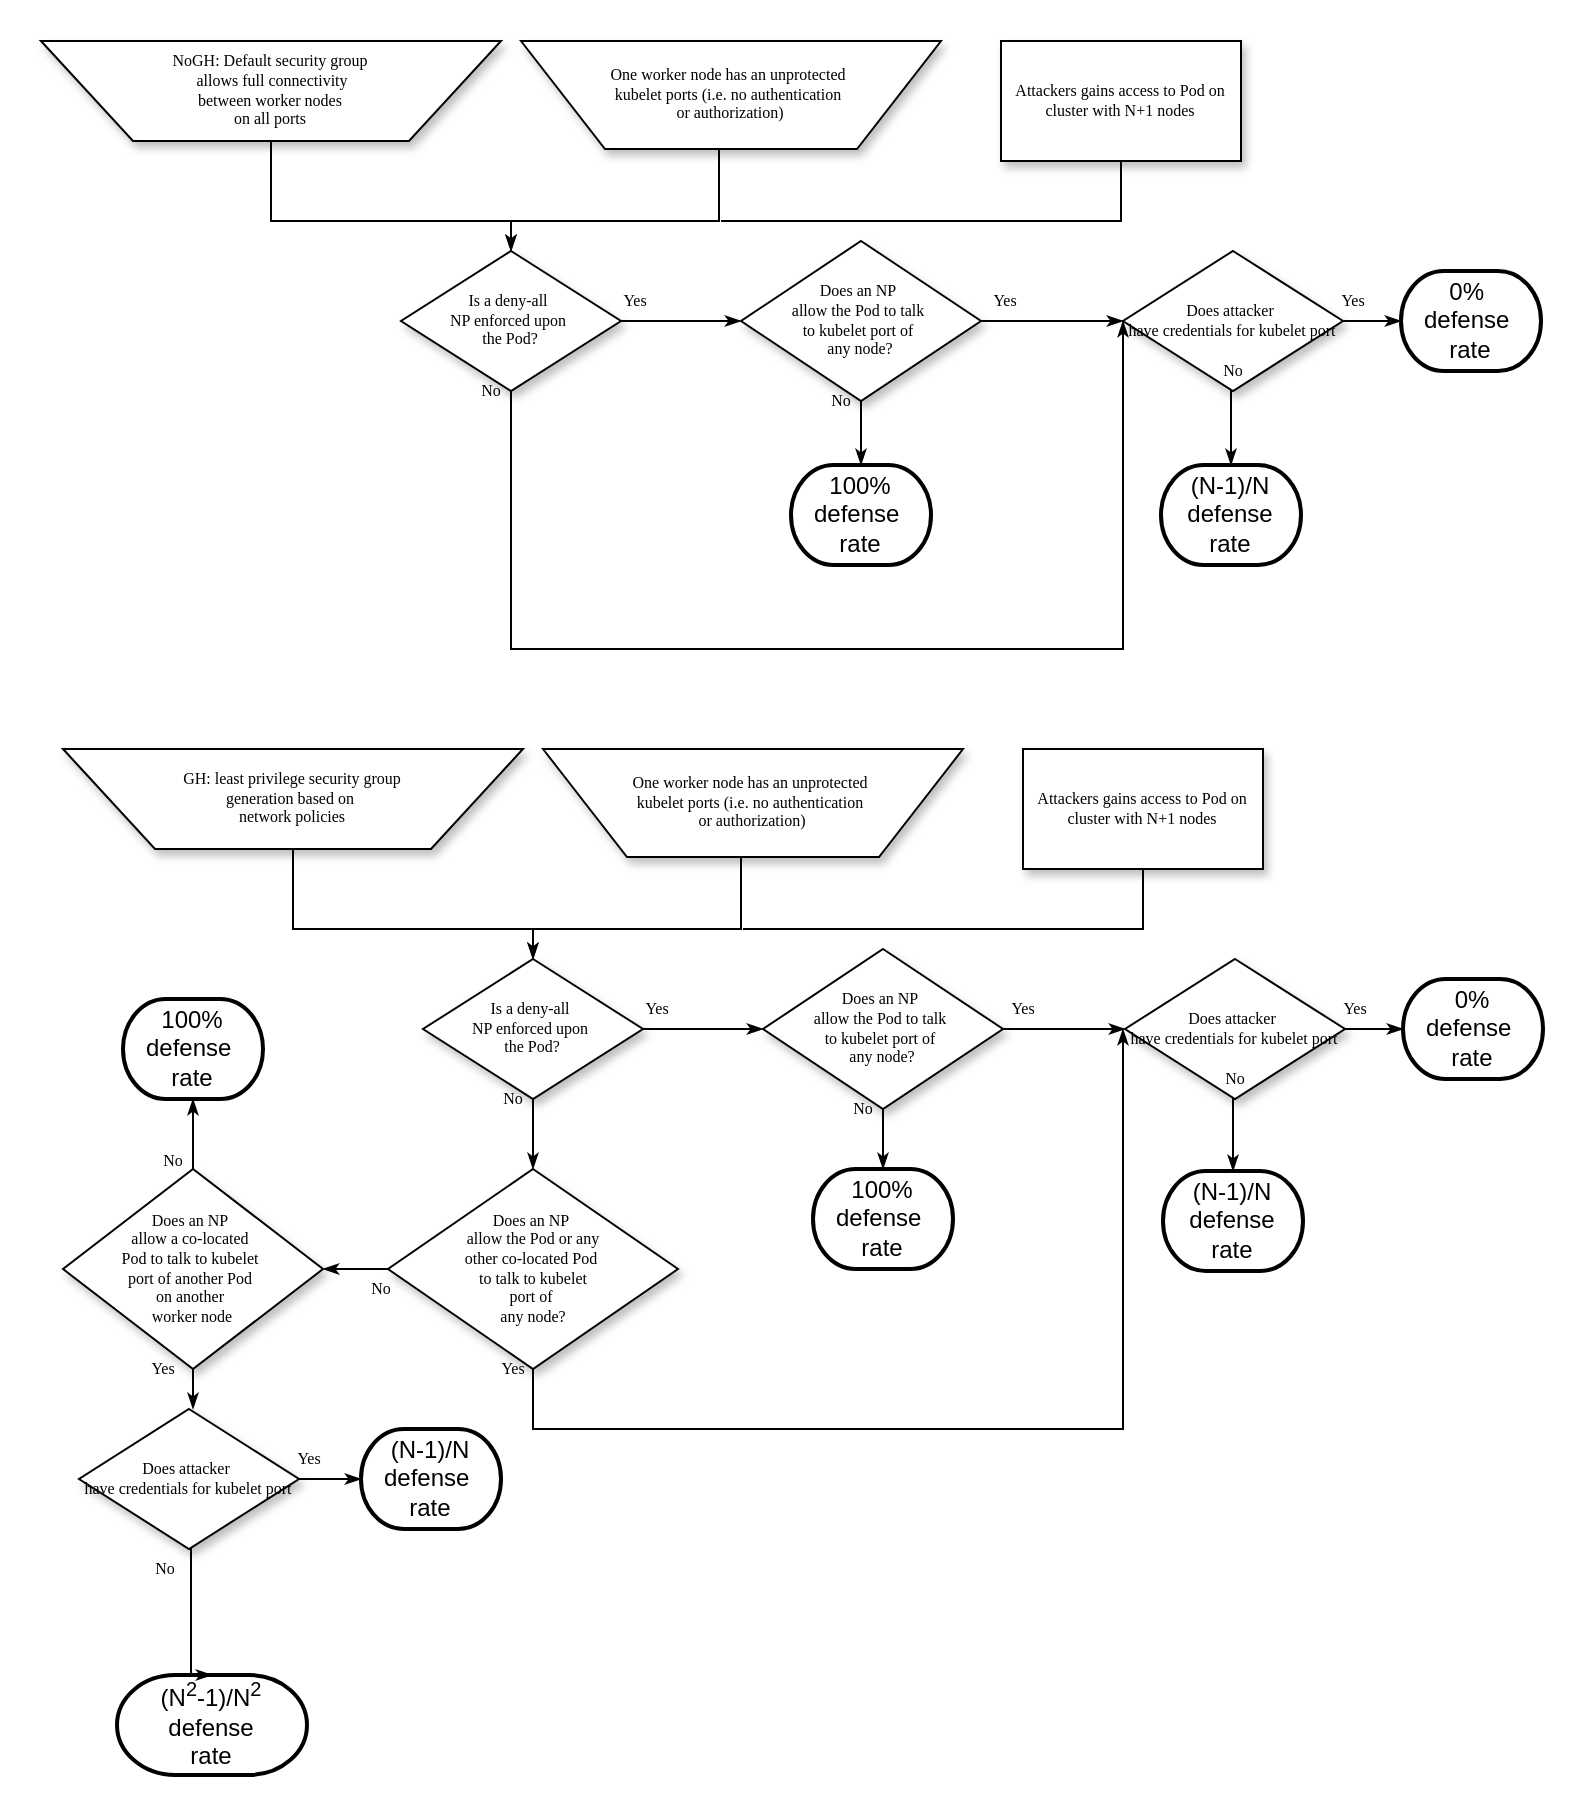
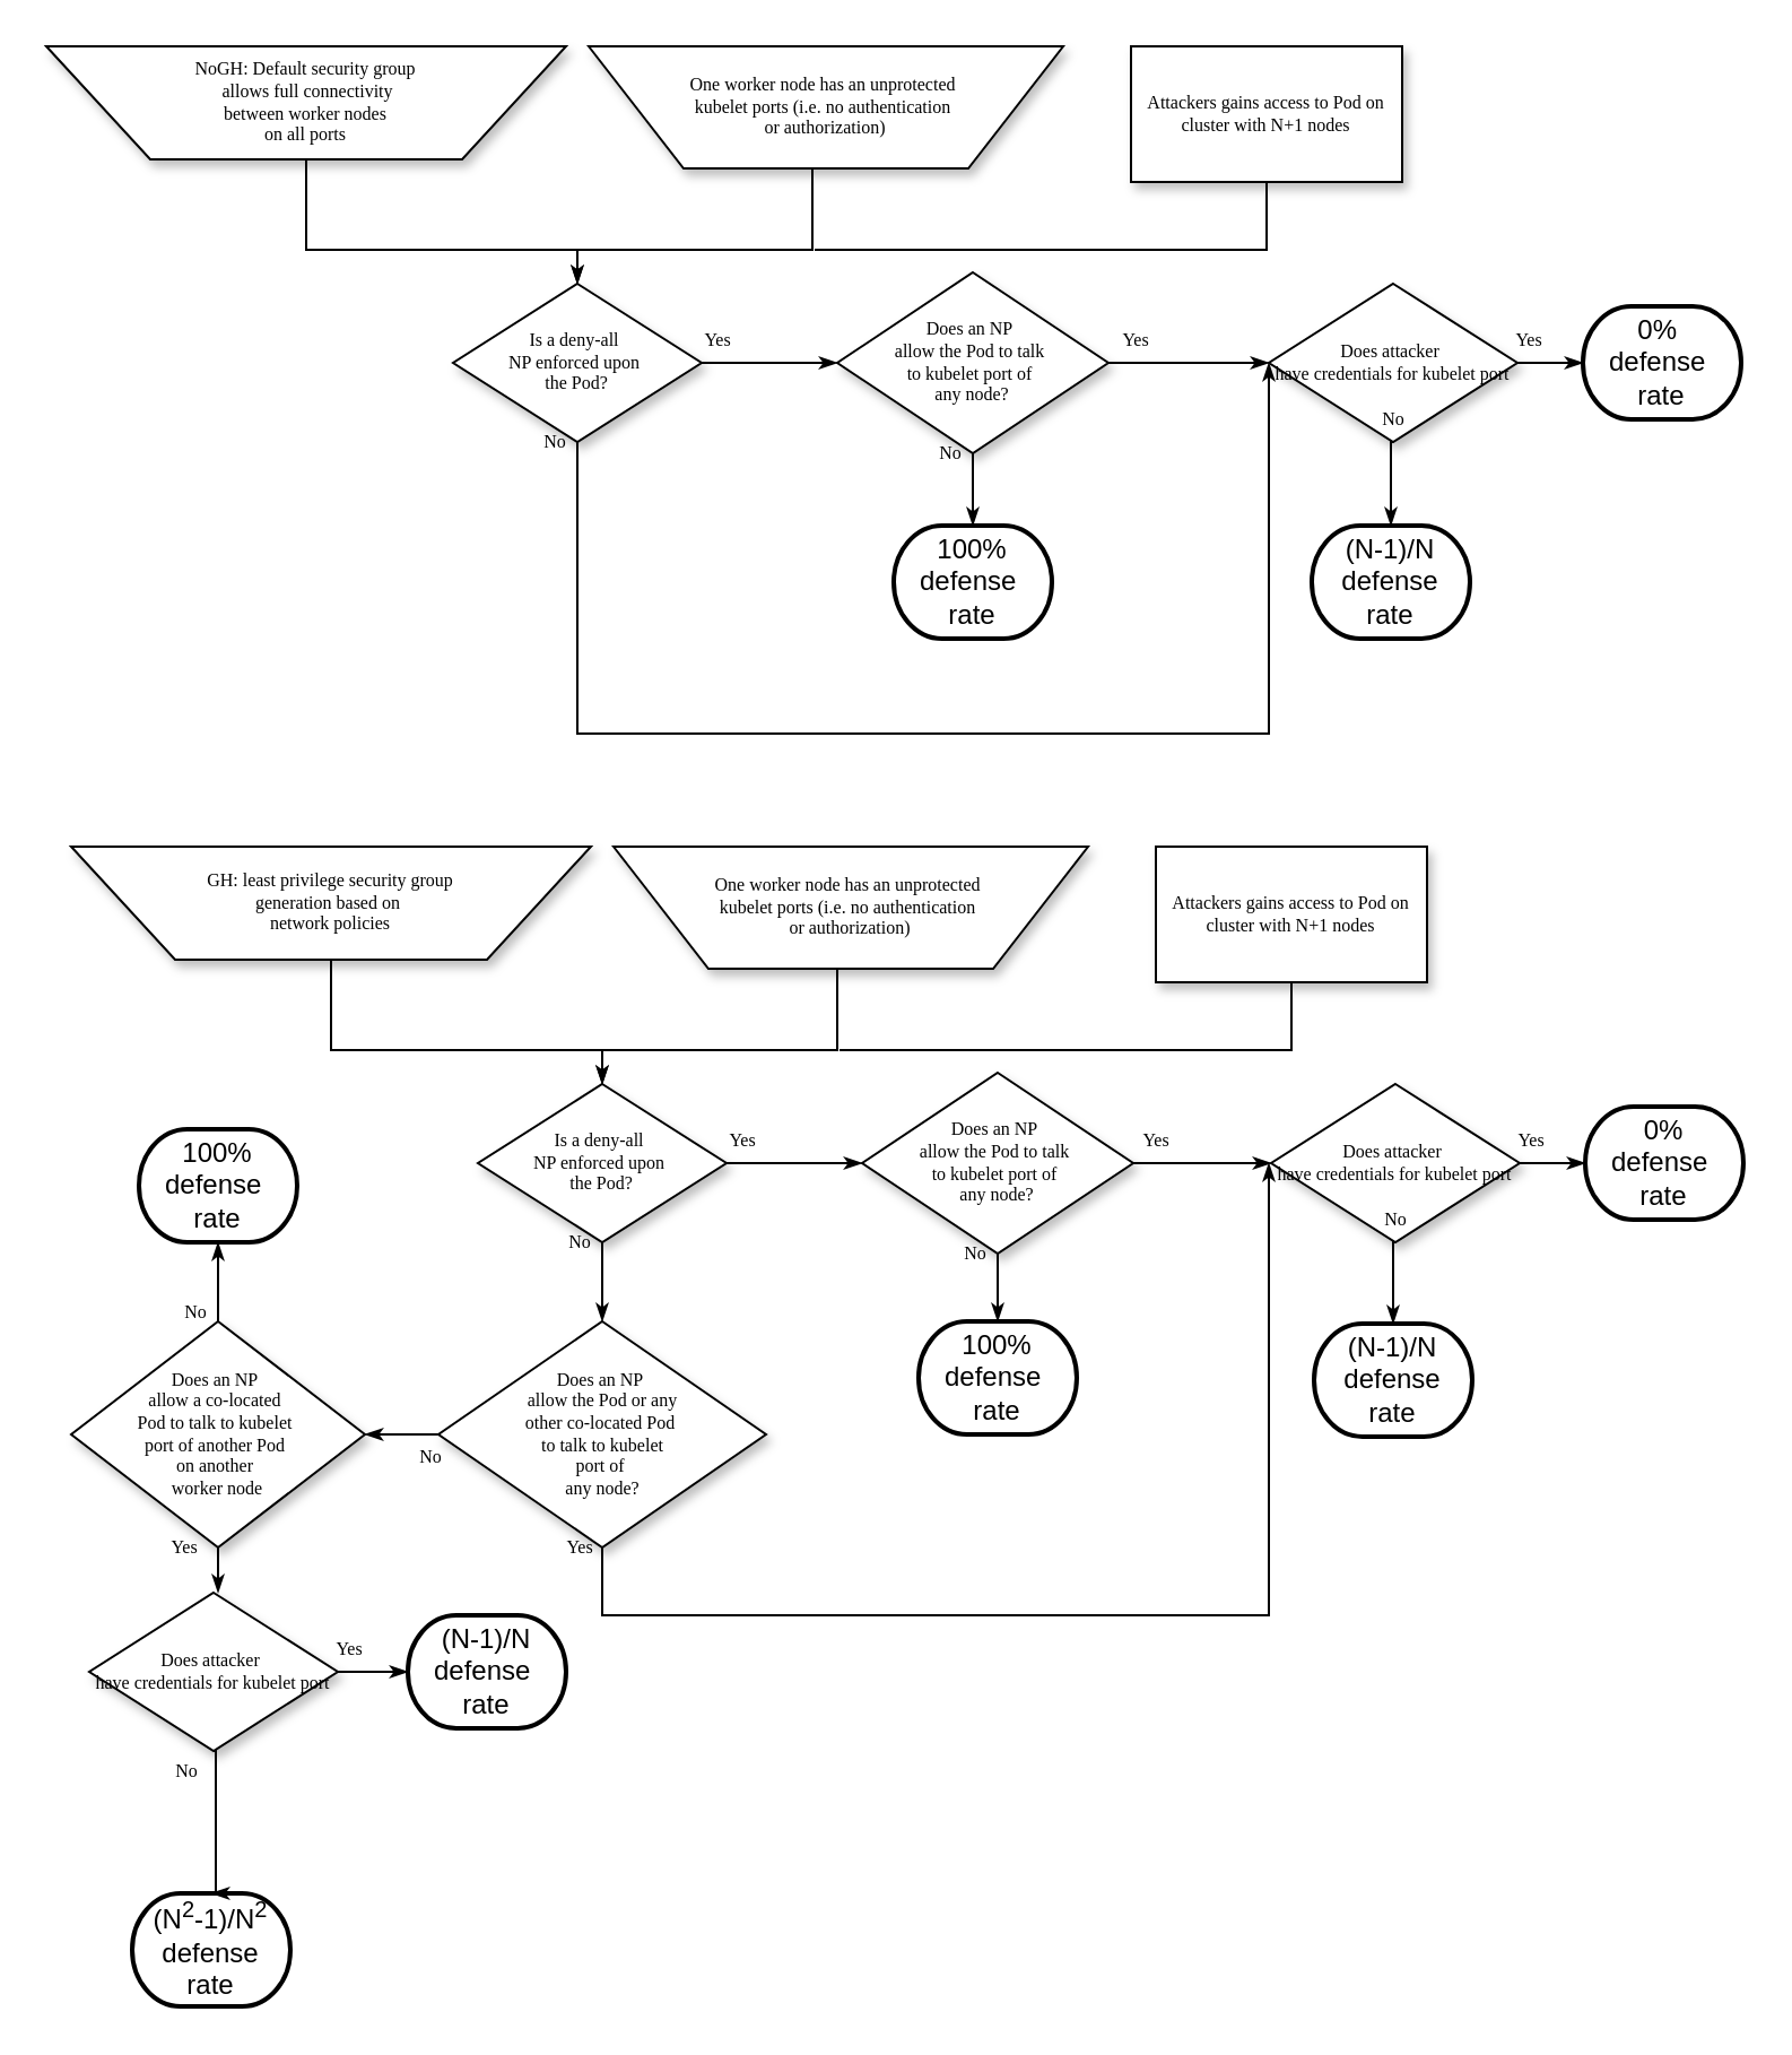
- <mxCell id="46" value="&lt;div&gt;(N&lt;sup&gt;2&lt;/sup&gt;-1)/N&lt;sup&gt;2&lt;/sup&gt; &lt;/div&gt;&lt;div&gt;defense&lt;/div&gt;&lt;div&gt;rate&lt;/div&gt;" style="strokeWidth=2;html=1;shape=mxgraph.flowchart.terminator;whiteSpace=wrap;" vertex="1" parent="1"><mxGeometry x="58" y="837" width="95" height="50" as="geometry" /></mxCell>
+ <mxCell id="46" value="&lt;div&gt;(N&lt;sup&gt;2&lt;/sup&gt;-1)/N&lt;sup&gt;2&lt;/sup&gt; &lt;/div&gt;&lt;div&gt;defense&lt;/div&gt;&lt;div&gt;rate&lt;/div&gt;" style="strokeWidth=2;html=1;shape=mxgraph.flowchart.terminator;whiteSpace=wrap;" vertex="1" parent="1"><mxGeometry x="58" y="837" width="70" height="50" as="geometry" /></mxCell>
